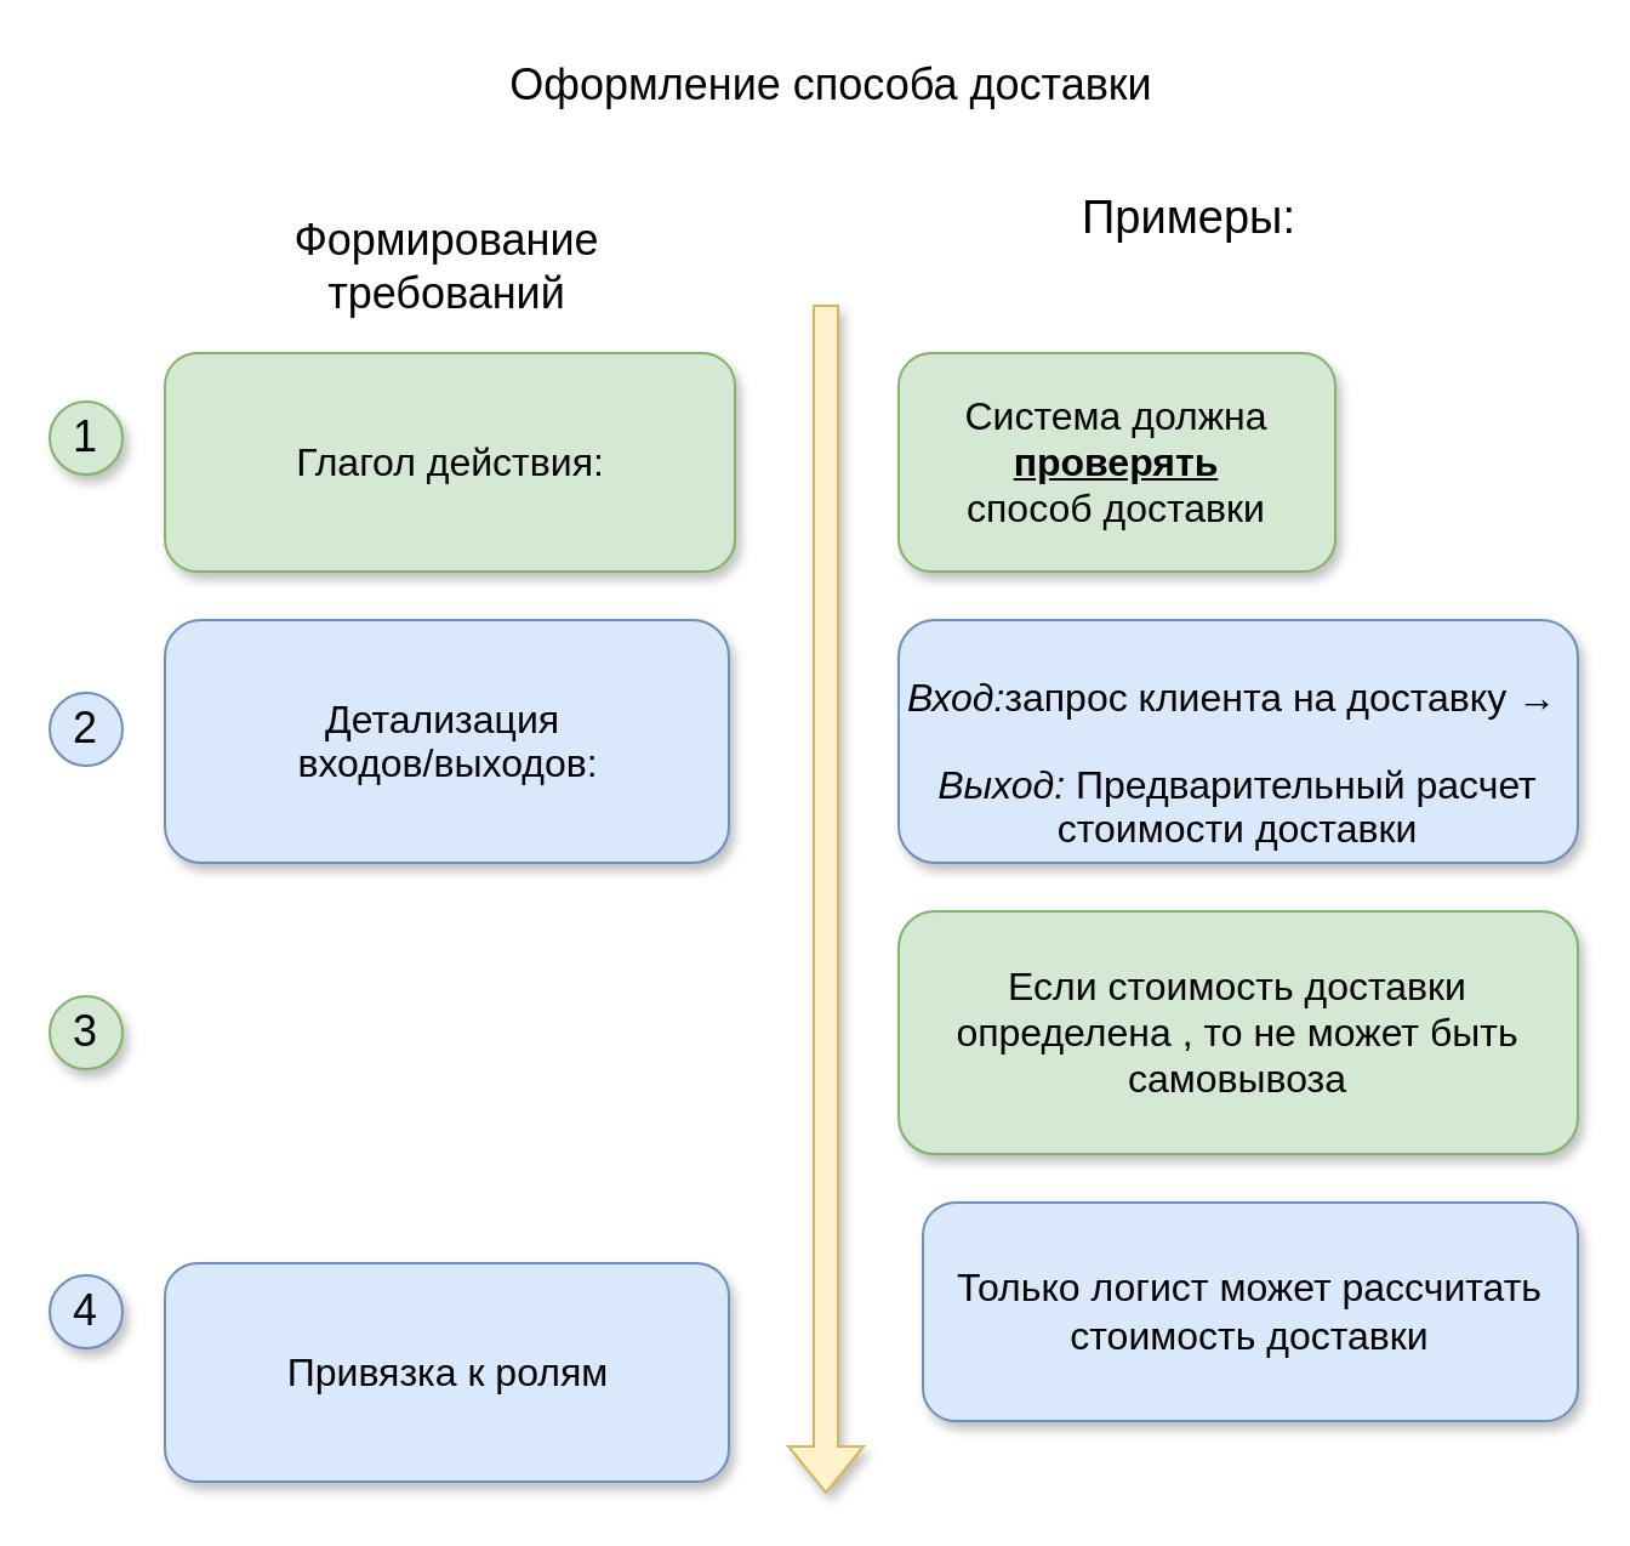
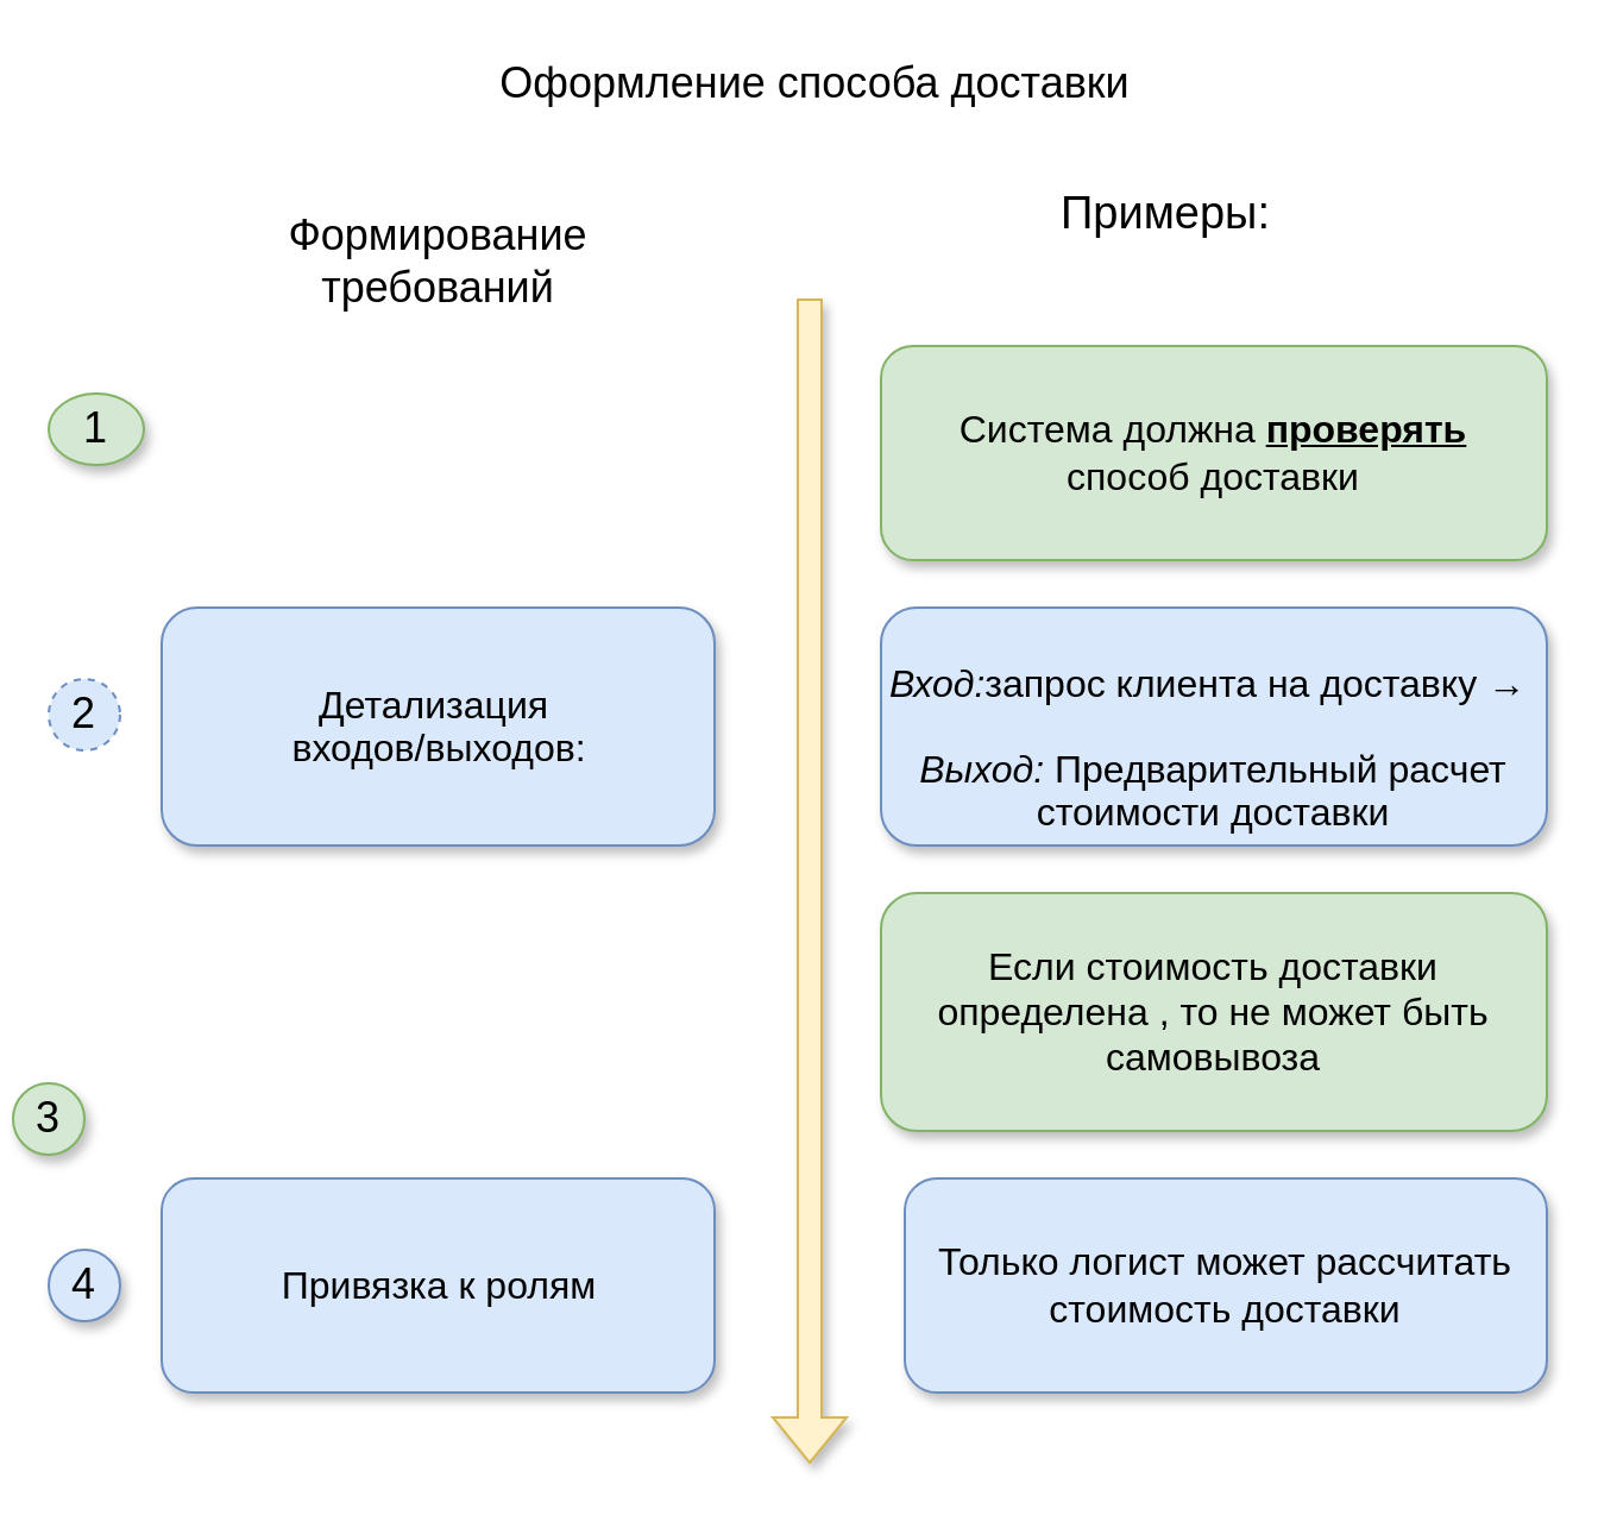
- <mxCell id="3" value="&lt;font style=&quot;font-size: 18px;&quot;&gt;1&lt;/font&gt;" style="ellipse;whiteSpace=wrap;html=1;aspect=fixed;fillColor=#d5e8d4;strokeColor=#82b366;shadow=1;" parent="1" vertex="1"><mxGeometry x="20" y="165" width="30" height="30" as="geometry" /></mxCell>
+ <mxCell id="3" value="&lt;font style=&quot;font-size: 18px;&quot;&gt;1&lt;/font&gt;" style="ellipse;whiteSpace=wrap;html=1;aspect=fixed;fillColor=#d5e8d4;strokeColor=#82b366;shadow=1;" parent="1" vertex="1"><mxGeometry x="20" y="165" width="40" height="30" as="geometry" /></mxCell>
- <mxCell id="7" value="&lt;div style=&quot;language:ru;line-height:normal;margin-top:0pt;margin-bottom:&amp;lt;br/&amp;gt;0pt;margin-left:0in;margin-right:0in;text-indent:0in;text-align:left;&amp;lt;br/&amp;gt;direction:ltr;unicode-bidi:embed;vertical-align:baseline;mso-line-break-override:&amp;lt;br/&amp;gt;restrictions;word-break:normal;punctuation-wrap:simple&quot; class=&quot;O0&quot;&gt;&lt;font size=&quot;3&quot;&gt;&lt;span style=&quot;font-family: Arial; font-variant: normal; color: black; text-transform: none; font-style: normal; vertical-align: baseline;&quot;&gt;Глагол&amp;nbsp;действия:&lt;/span&gt;&lt;/font&gt;&lt;/div&gt;" style="rounded=1;whiteSpace=wrap;html=1;fillColor=#d5e8d4;strokeColor=#82b366;shadow=1;" parent="1" vertex="1"><mxGeometry x="67.5" y="145" width="235" height="90" as="geometry" /></mxCell>
- <mxCell id="12" value="&lt;font size=&quot;3&quot;&gt;&lt;span style=&quot;font-family: Arial; font-variant: normal; color: light-dark(black, rgb(237, 237, 237)); text-transform: none; font-style: normal; vertical-align: baseline;&quot;&gt;Система должна &lt;/span&gt;&lt;u style=&quot;text-underline:single&quot;&gt;&lt;span style=&quot;font-family: Arial; font-variant: normal; color: light-dark(black, rgb(237, 237, 237)); text-transform: none; font-weight: bold; vertical-align: baseline;&quot;&gt;проверять&lt;/span&gt;&lt;/u&gt;&lt;span style=&quot;font-family: Arial; font-variant: normal; color: light-dark(black, rgb(237, 237, 237)); text-transform: none; font-style: normal; vertical-align: baseline;&quot;&gt;&lt;br&gt;способ доставки&lt;/span&gt;&lt;/font&gt;" style="rounded=1;whiteSpace=wrap;html=1;fillColor=#d5e8d4;strokeColor=#82b366;shadow=1;" vertex="1" parent="1"><mxGeometry x="370" y="145" width="180" height="90" as="geometry" /></mxCell>
+ <mxCell id="12" value="&lt;font size=&quot;3&quot;&gt;&lt;span style=&quot;font-family: Arial; font-variant: normal; color: light-dark(black, rgb(237, 237, 237)); text-transform: none; font-style: normal; vertical-align: baseline;&quot;&gt;Система должна &lt;/span&gt;&lt;u style=&quot;text-underline:single&quot;&gt;&lt;span style=&quot;font-family: Arial; font-variant: normal; color: light-dark(black, rgb(237, 237, 237)); text-transform: none; font-weight: bold; vertical-align: baseline;&quot;&gt;проверять&lt;/span&gt;&lt;/u&gt;&lt;span style=&quot;font-family: Arial; font-variant: normal; color: light-dark(black, rgb(237, 237, 237)); text-transform: none; font-style: normal; vertical-align: baseline;&quot;&gt;&lt;br&gt;способ доставки&lt;/span&gt;&lt;/font&gt;" style="rounded=1;whiteSpace=wrap;html=1;fillColor=#d5e8d4;strokeColor=#82b366;shadow=1;" vertex="1" parent="1"><mxGeometry x="370" y="145" width="280" height="90" as="geometry" /></mxCell>
- <mxCell id="4" value="&lt;font style=&quot;font-size: 18px;&quot;&gt;2&lt;/font&gt;" style="ellipse;whiteSpace=wrap;html=1;aspect=fixed;fillColor=#dae8fc;strokeColor=#6c8ebf;" parent="1" vertex="1"><mxGeometry x="20" y="285" width="30" height="30" as="geometry" /></mxCell>
+ <mxCell id="4" value="&lt;font style=&quot;font-size: 18px;&quot;&gt;2&lt;/font&gt;" style="ellipse;whiteSpace=wrap;html=1;aspect=fixed;fillColor=#dae8fc;strokeColor=#6c8ebf;dashed=1;" parent="1" vertex="1"><mxGeometry x="20" y="285" width="30" height="30" as="geometry" /></mxCell>
- <mxCell id="6" value="&lt;font style=&quot;font-size: 18px;&quot;&gt;3&lt;/font&gt;" style="ellipse;whiteSpace=wrap;html=1;aspect=fixed;fillColor=#d5e8d4;strokeColor=#82b366;shadow=1;" parent="1" vertex="1"><mxGeometry x="20" y="410" width="30" height="30" as="geometry" /></mxCell>
+ <mxCell id="6" value="&lt;font style=&quot;font-size: 18px;&quot;&gt;3&lt;/font&gt;" style="ellipse;whiteSpace=wrap;html=1;aspect=fixed;fillColor=#d5e8d4;strokeColor=#82b366;shadow=1;" parent="1" vertex="1"><mxGeometry x="5" y="455" width="30" height="30" as="geometry" /></mxCell>
- <mxCell id="15" value="&lt;span style=&quot;font-size: 12pt; font-family: Arial; color: black; text-transform: none; font-style: normal;&quot;&gt;Привязка&amp;nbsp;к ролям&lt;/span&gt;" style="rounded=1;whiteSpace=wrap;html=1;fillColor=#dae8fc;strokeColor=#6c8ebf;shadow=1;" vertex="1" parent="1"><mxGeometry x="67.5" y="520" width="232.5" height="90" as="geometry" /></mxCell>
+ <mxCell id="15" value="&lt;span style=&quot;font-size: 12pt; font-family: Arial; color: black; text-transform: none; font-style: normal;&quot;&gt;Привязка&amp;nbsp;к ролям&lt;/span&gt;" style="rounded=1;whiteSpace=wrap;html=1;fillColor=#dae8fc;strokeColor=#6c8ebf;shadow=1;" vertex="1" parent="1"><mxGeometry x="67.5" y="495" width="232.5" height="90" as="geometry" /></mxCell>
